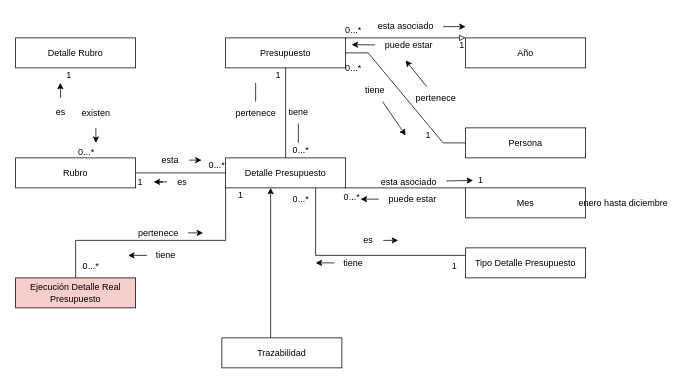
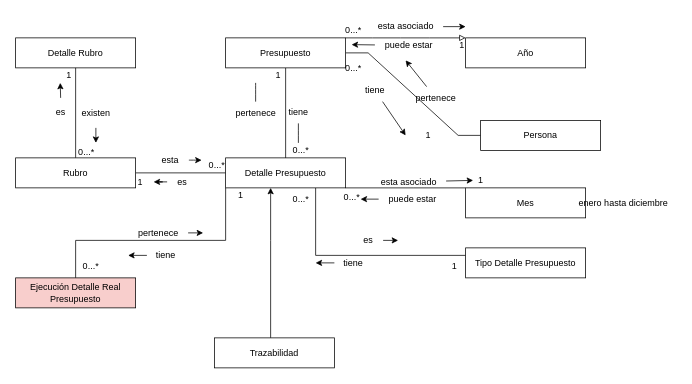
+ <mxCell id="3" style="edgeStyle=orthogonalEdgeStyle;rounded=0;orthogonalLoop=1;jettySize=auto;html=1;entryX=0.5;entryY=1;entryDx=0;entryDy=0;endArrow=none;endFill=0;" edge="1" parent="1" source="5" target="2"><mxGeometry relative="1" as="geometry" /></mxCell>
- <mxCell id="23" value="Persona" style="rounded=0;whiteSpace=wrap;html=1;" vertex="1" parent="1"><mxGeometry x="620" y="170" width="160" height="40" as="geometry" /></mxCell>
+ <mxCell id="23" value="Persona" style="rounded=0;whiteSpace=wrap;html=1;" vertex="1" parent="1"><mxGeometry x="640" y="160" width="160" height="40" as="geometry" /></mxCell>
- <mxCell id="68" value="Trazabilidad" style="rounded=0;whiteSpace=wrap;html=1;" vertex="1" parent="1"><mxGeometry x="295" y="450" width="160" height="40" as="geometry" /></mxCell>
+ <mxCell id="68" value="Trazabilidad" style="rounded=0;whiteSpace=wrap;html=1;" vertex="1" parent="1"><mxGeometry x="285" y="450" width="160" height="40" as="geometry" /></mxCell>
